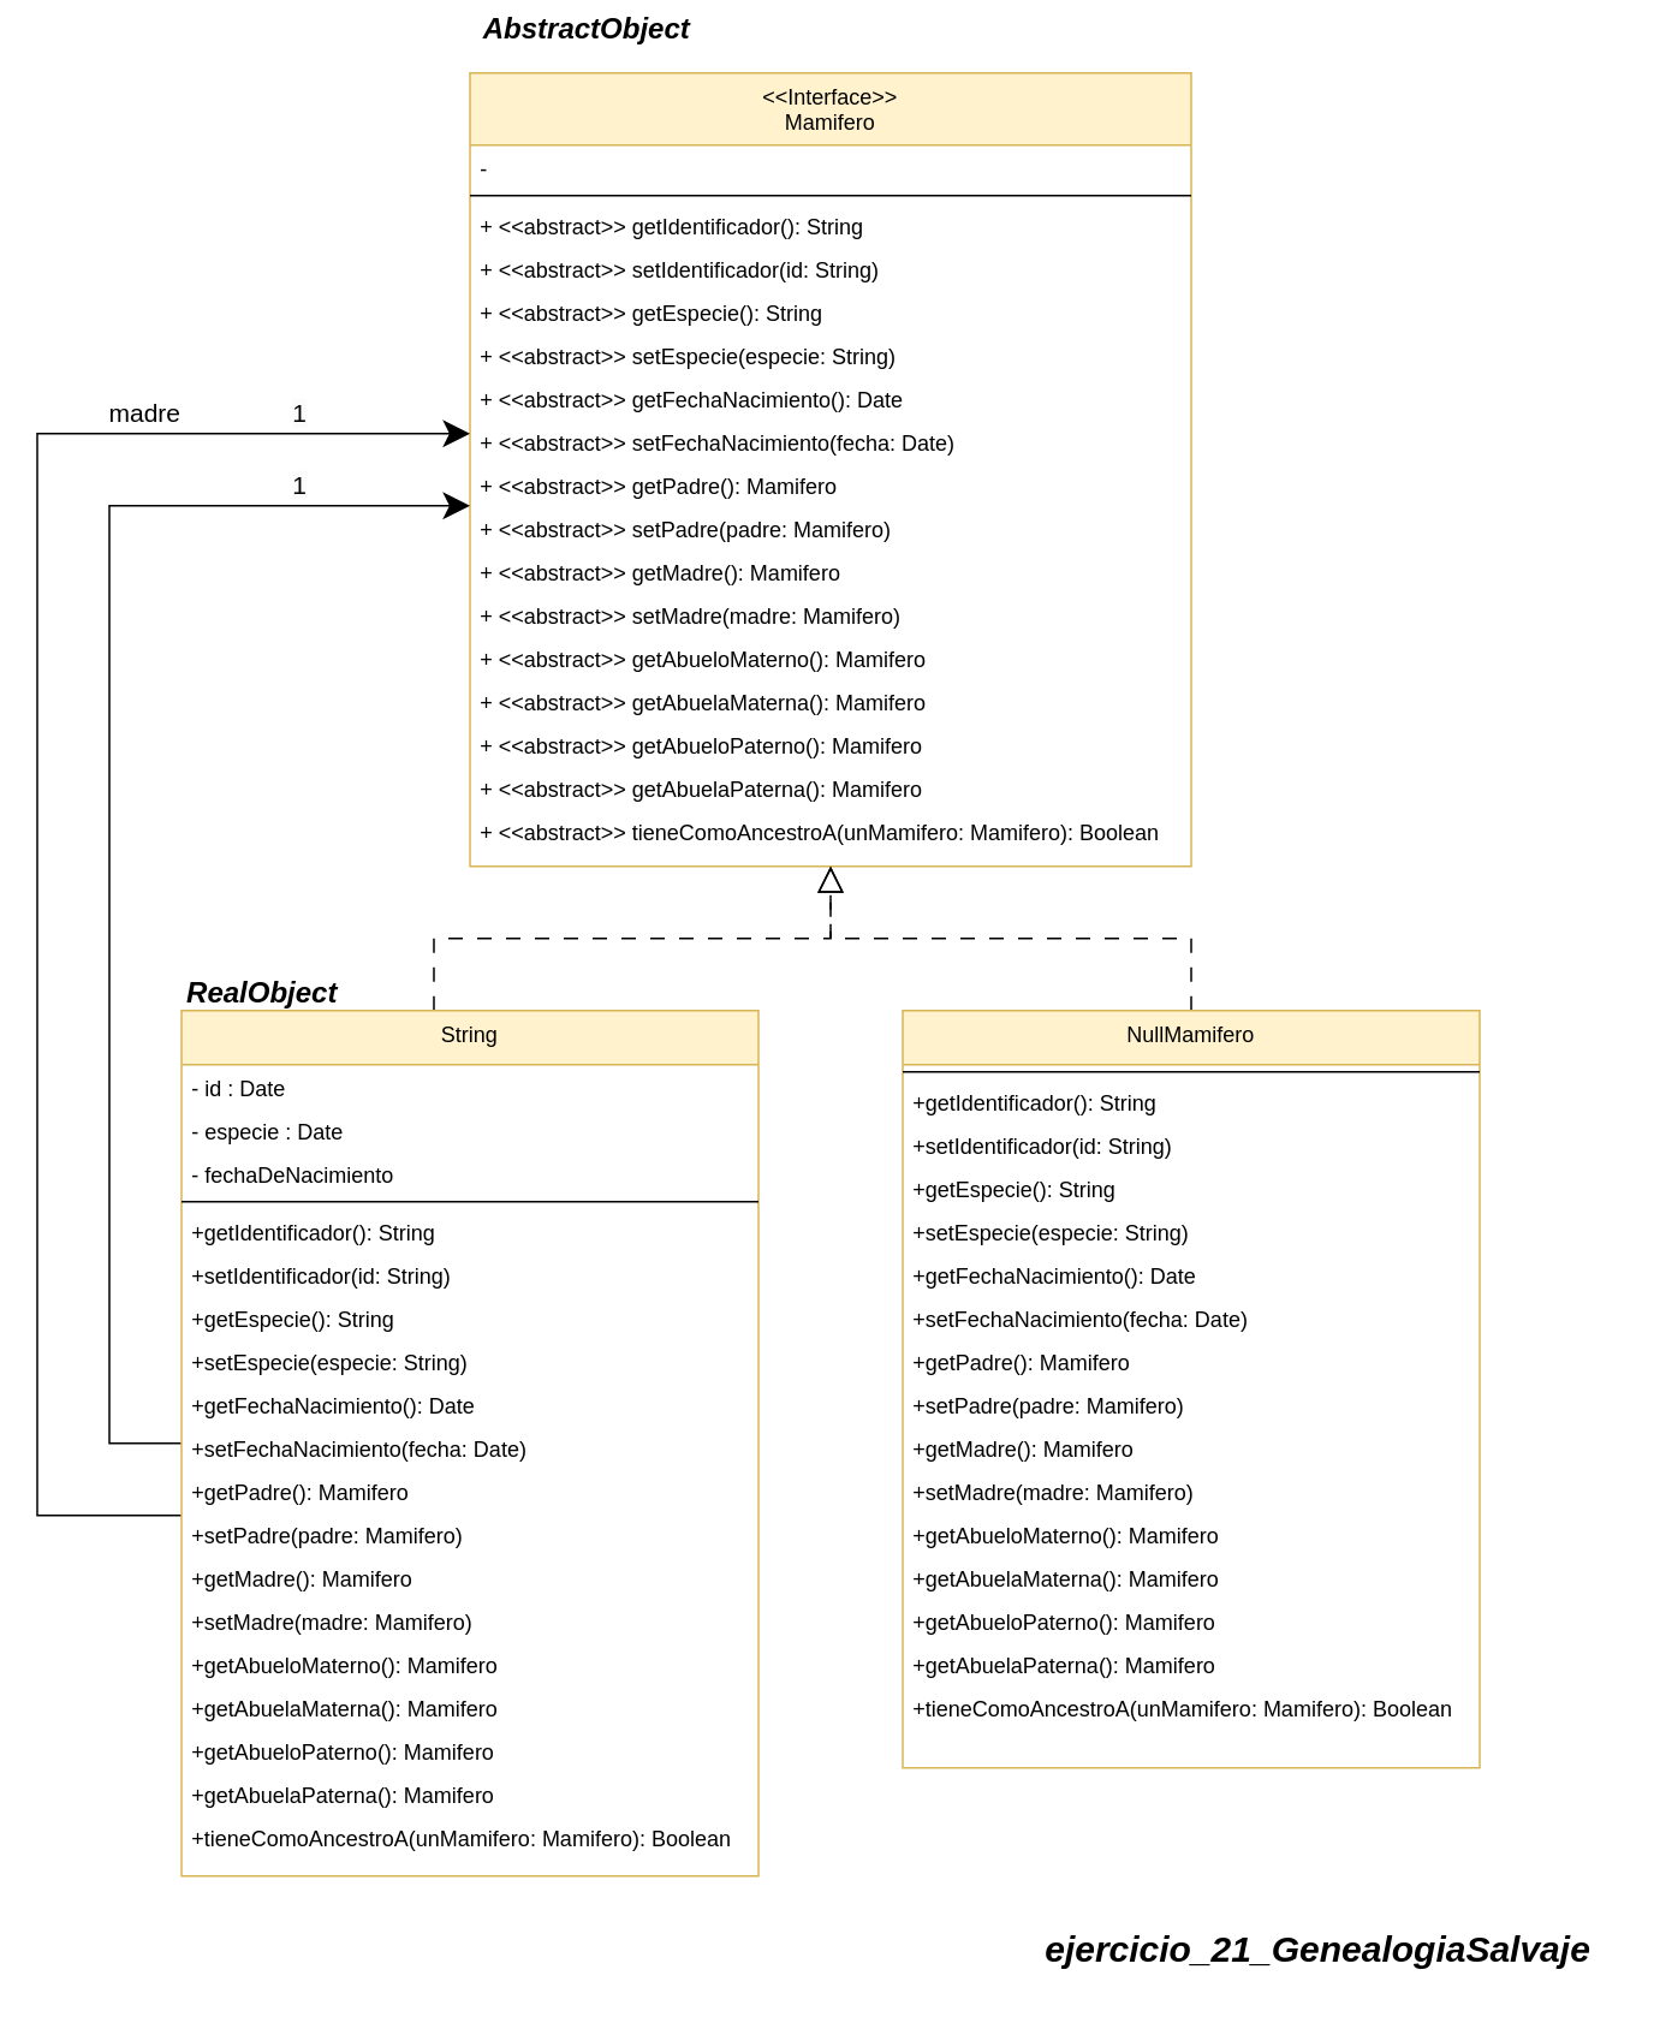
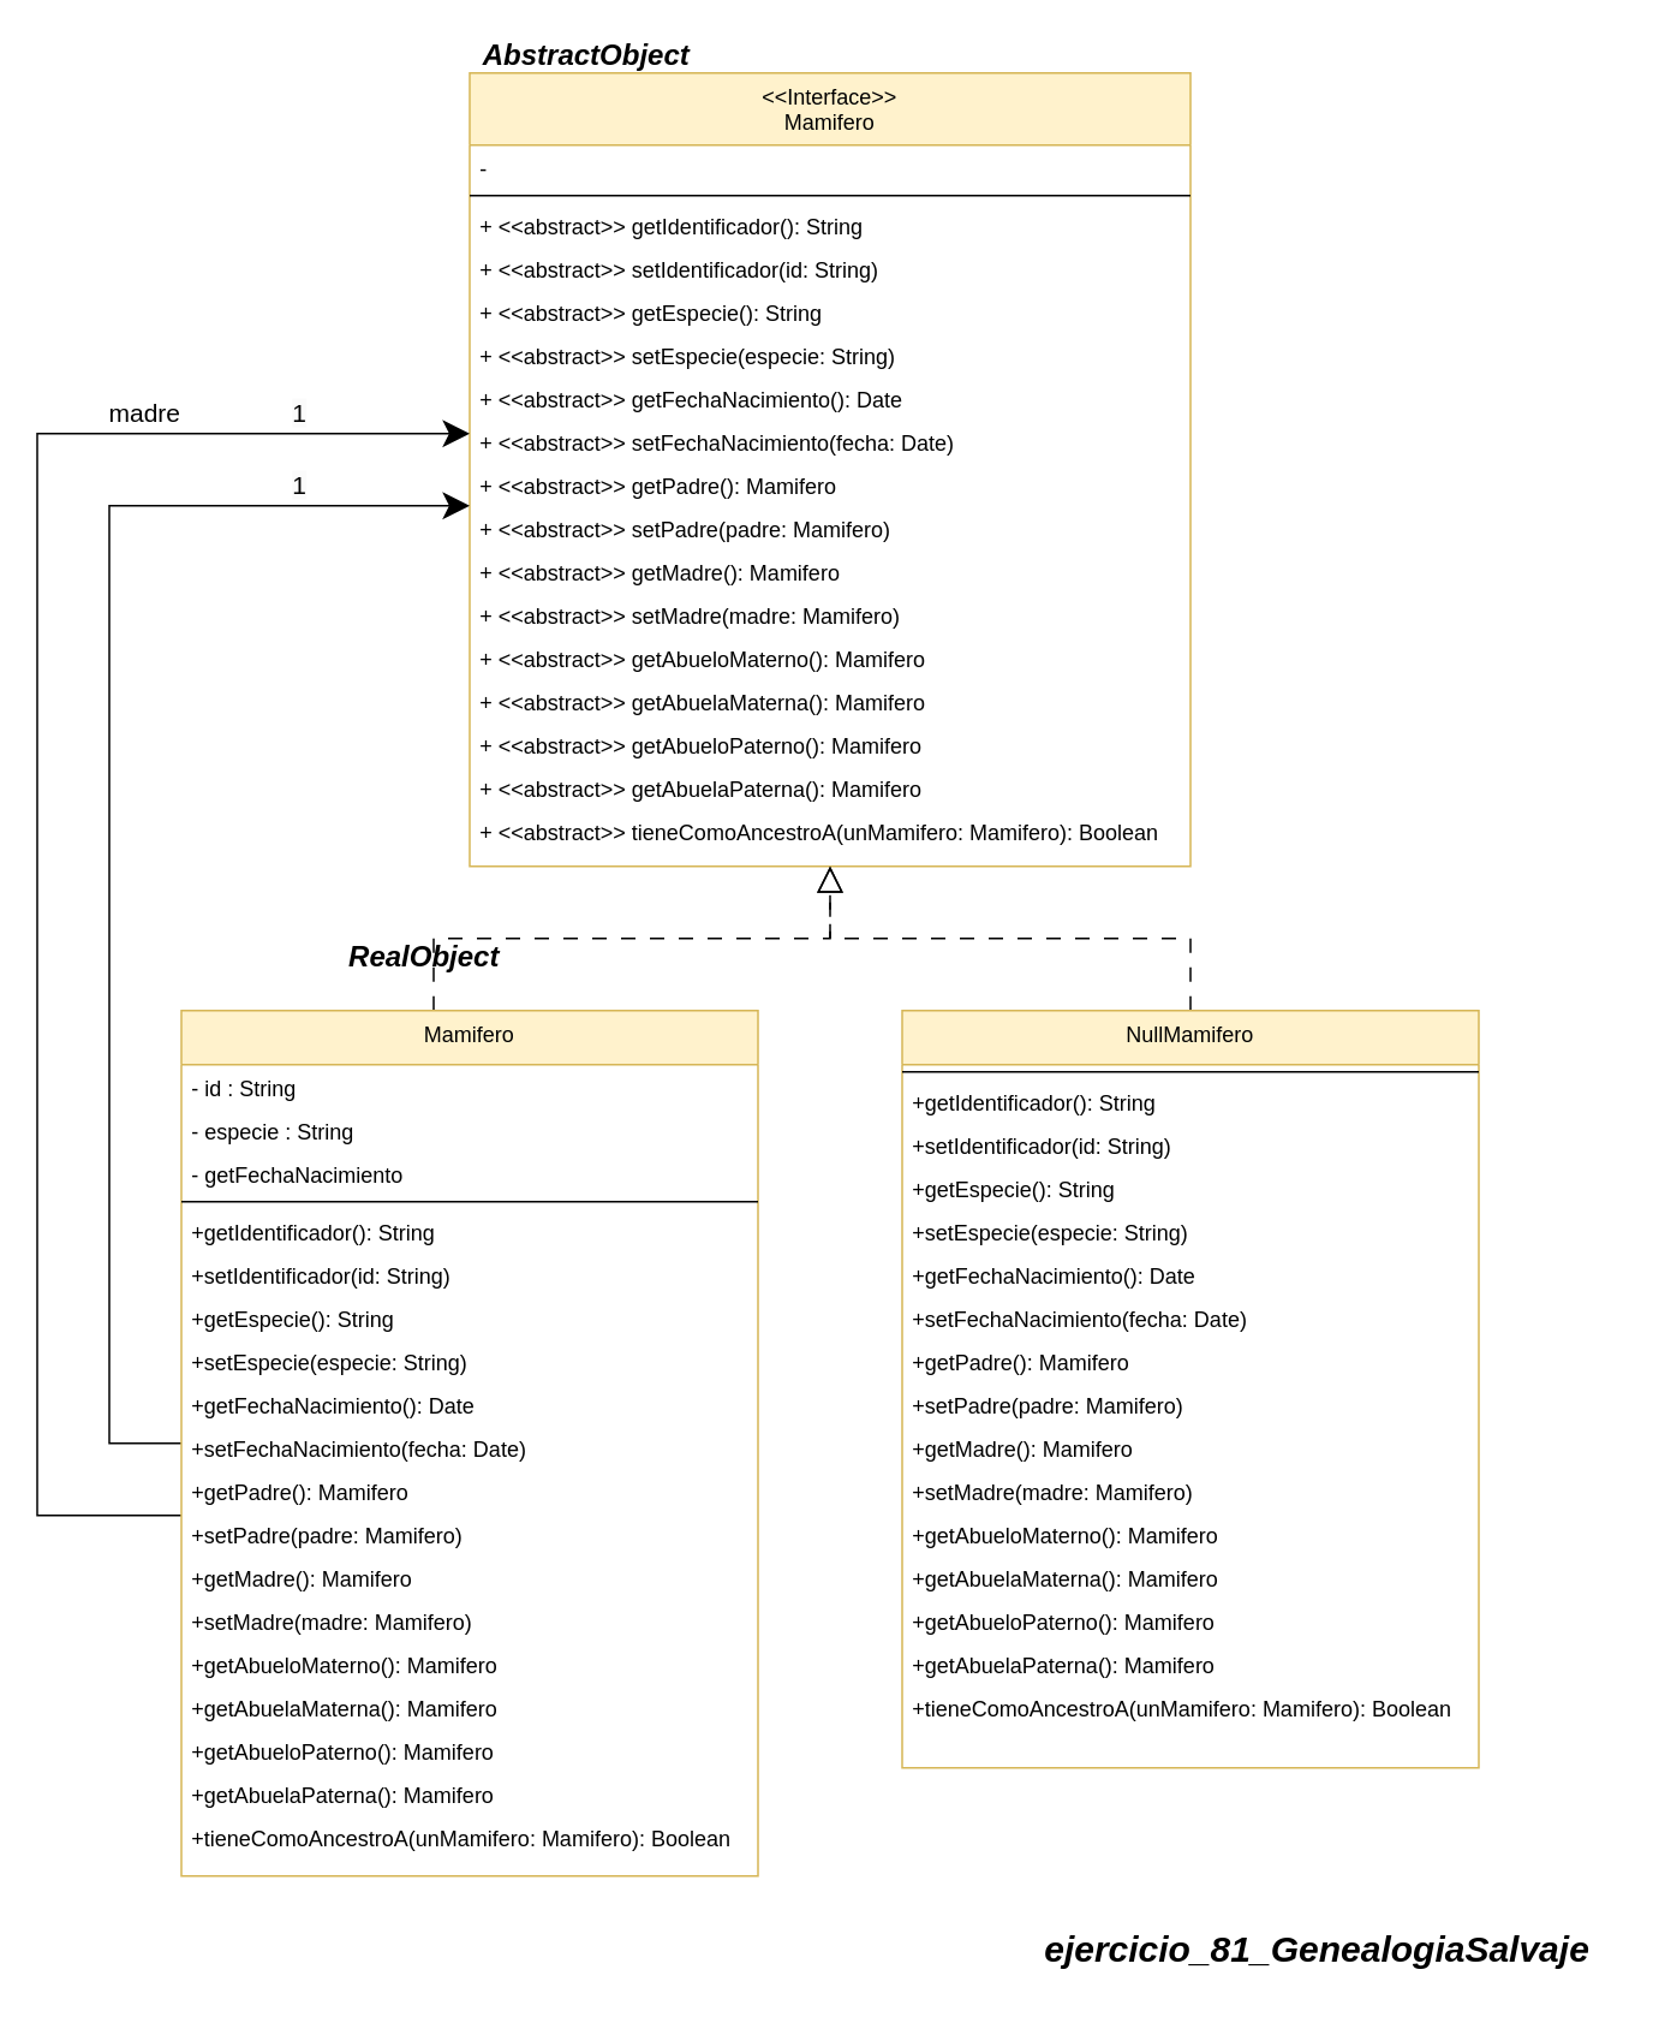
- <mxCell id="66" value="&lt;b style=&quot;font-size: 16px;&quot;&gt;&lt;i style=&quot;font-size: 16px;&quot;&gt;AbstractObject&lt;/i&gt;&lt;/b&gt;" style="text;html=1;align=center;verticalAlign=middle;whiteSpace=wrap;rounded=0;fontSize=16;" vertex="1" parent="1"><mxGeometry x="260" y="5" width="130" height="20" as="geometry" /></mxCell>
+ <mxCell id="66" value="&lt;b style=&quot;font-size: 16px;&quot;&gt;&lt;i style=&quot;font-size: 16px;&quot;&gt;AbstractObject&lt;/i&gt;&lt;/b&gt;" style="text;html=1;align=center;verticalAlign=middle;whiteSpace=wrap;rounded=0;fontSize=16;" vertex="1" parent="1"><mxGeometry y="20" width="130" height="20" as="geometry" x="260" /></mxCell>
- <mxCell id="65" value="&lt;b style=&quot;font-size: 16px;&quot;&gt;&lt;i style=&quot;font-size: 16px;&quot;&gt;RealObject&lt;/i&gt;&lt;/b&gt;" style="text;html=1;align=center;verticalAlign=middle;whiteSpace=wrap;rounded=0;fontSize=16;" vertex="1" parent="1"><mxGeometry x="100" y="540" width="90" height="20" as="geometry" /></mxCell>
+ <mxCell id="65" value="&lt;b style=&quot;font-size: 16px;&quot;&gt;&lt;i style=&quot;font-size: 16px;&quot;&gt;RealObject&lt;/i&gt;&lt;/b&gt;" style="text;html=1;align=center;verticalAlign=middle;whiteSpace=wrap;rounded=0;fontSize=16;" vertex="1" parent="1"><mxGeometry x="190" y="520" width="90" height="20" as="geometry" /></mxCell>
- <mxCell id="24" value="String" style="swimlane;fontStyle=0;align=center;verticalAlign=top;childLayout=stackLayout;horizontal=1;startSize=30;horizontalStack=0;resizeParent=1;resizeLast=0;collapsible=1;marginBottom=0;rounded=0;shadow=0;strokeWidth=1;fillColor=#fff2cc;strokeColor=#d6b656;" vertex="1" parent="1"><mxGeometry x="100" y="560" width="320" height="480" as="geometry"><mxRectangle x="110" y="-20" width="160" height="26" as="alternateBounds" /></mxGeometry></mxCell>
+ <mxCell id="24" value="Mamifero" style="swimlane;fontStyle=0;align=center;verticalAlign=top;childLayout=stackLayout;horizontal=1;startSize=30;horizontalStack=0;resizeParent=1;resizeLast=0;collapsible=1;marginBottom=0;rounded=0;shadow=0;strokeWidth=1;fillColor=#fff2cc;strokeColor=#d6b656;" vertex="1" parent="1"><mxGeometry x="100" y="560" width="320" height="480" as="geometry"><mxRectangle x="110" y="-20" width="160" height="26" as="alternateBounds" /></mxGeometry></mxCell>
- <mxCell id="25" value="- id : Date" style="text;align=left;verticalAlign=top;spacingLeft=4;spacingRight=4;overflow=hidden;rotatable=0;points=[[0,0.5],[1,0.5]];portConstraint=eastwest;rounded=0;shadow=0;html=0;" vertex="1" parent="24"><mxGeometry y="30" width="320" height="24" as="geometry" /></mxCell>
+ <mxCell id="25" value="- id : String" style="text;align=left;verticalAlign=top;spacingLeft=4;spacingRight=4;overflow=hidden;rotatable=0;points=[[0,0.5],[1,0.5]];portConstraint=eastwest;rounded=0;shadow=0;html=0;" vertex="1" parent="24"><mxGeometry y="30" width="320" height="24" as="geometry" /></mxCell>
- <mxCell id="26" value="- especie : Date" style="text;align=left;verticalAlign=top;spacingLeft=4;spacingRight=4;overflow=hidden;rotatable=0;points=[[0,0.5],[1,0.5]];portConstraint=eastwest;rounded=0;shadow=0;html=0;" vertex="1" parent="24"><mxGeometry y="54" width="320" height="24" as="geometry" /></mxCell>
+ <mxCell id="26" value="- especie : String" style="text;align=left;verticalAlign=top;spacingLeft=4;spacingRight=4;overflow=hidden;rotatable=0;points=[[0,0.5],[1,0.5]];portConstraint=eastwest;rounded=0;shadow=0;html=0;" vertex="1" parent="24"><mxGeometry y="54" width="320" height="24" as="geometry" /></mxCell>
- <mxCell id="27" value="- fechaDeNacimiento" style="text;align=left;verticalAlign=top;spacingLeft=4;spacingRight=4;overflow=hidden;rotatable=0;points=[[0,0.5],[1,0.5]];portConstraint=eastwest;rounded=0;shadow=0;html=0;" vertex="1" parent="24"><mxGeometry y="78" width="320" height="24" as="geometry" /></mxCell>
+ <mxCell id="27" value="- getFechaNacimiento" style="text;align=left;verticalAlign=top;spacingLeft=4;spacingRight=4;overflow=hidden;rotatable=0;points=[[0,0.5],[1,0.5]];portConstraint=eastwest;rounded=0;shadow=0;html=0;" vertex="1" parent="24"><mxGeometry y="78" width="320" height="24" as="geometry" /></mxCell>
- <mxCell id="2" value="&lt;span style=&quot;font-size: 20px;&quot;&gt;&lt;b&gt;&lt;i&gt;ejercicio_21_GenealogiaSalvaje&lt;/i&gt;&lt;/b&gt;&lt;/span&gt;" style="text;html=1;align=center;verticalAlign=middle;resizable=0;points=[];autosize=1;strokeColor=none;fillColor=none;" vertex="1" parent="1"><mxGeometry x="565" y="1060" width="330" height="40" as="geometry" /></mxCell>
+ <mxCell id="2" value="&lt;span style=&quot;font-size: 20px;&quot;&gt;&lt;b&gt;&lt;i&gt;ejercicio_81_GenealogiaSalvaje&lt;/i&gt;&lt;/b&gt;&lt;/span&gt;" style="text;html=1;align=center;verticalAlign=middle;resizable=0;points=[];autosize=1;strokeColor=none;fillColor=none;" vertex="1" parent="1"><mxGeometry x="565" y="1060" width="330" height="40" as="geometry" /></mxCell>
